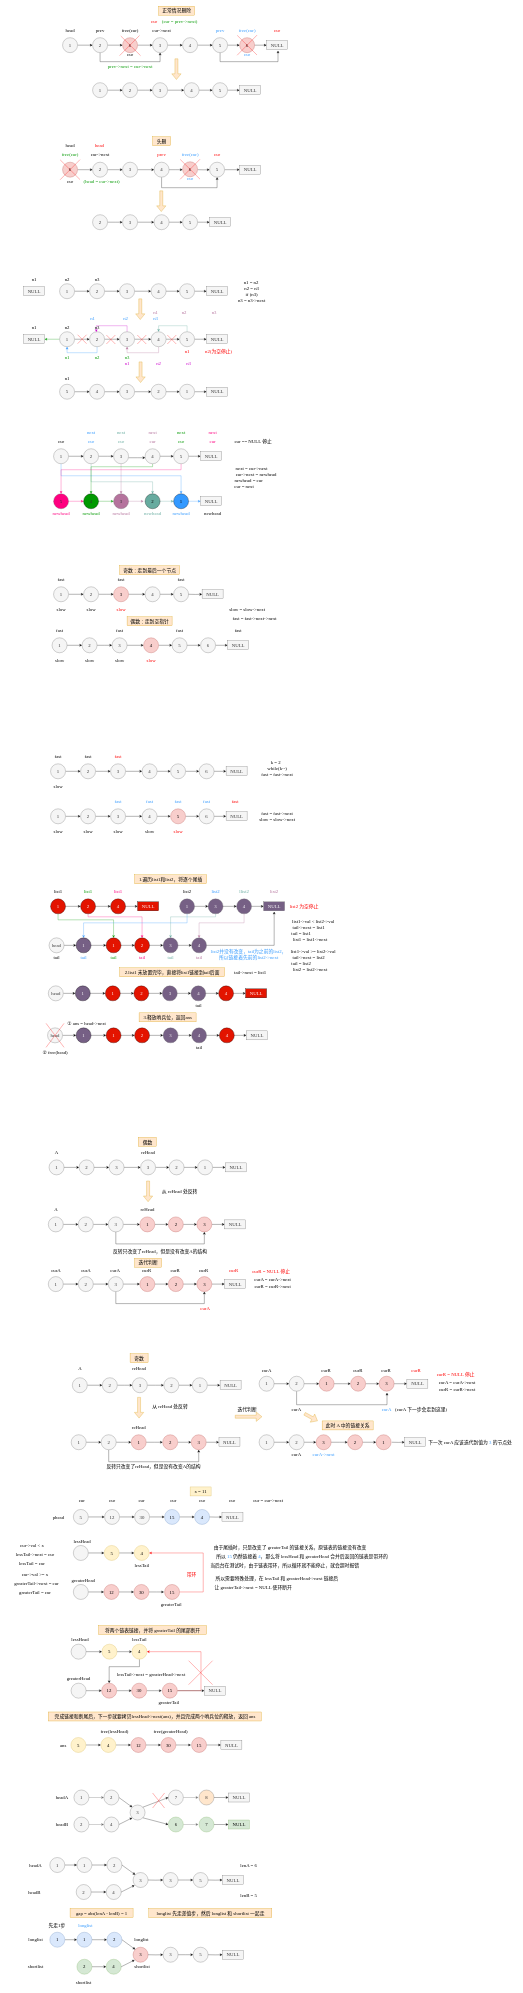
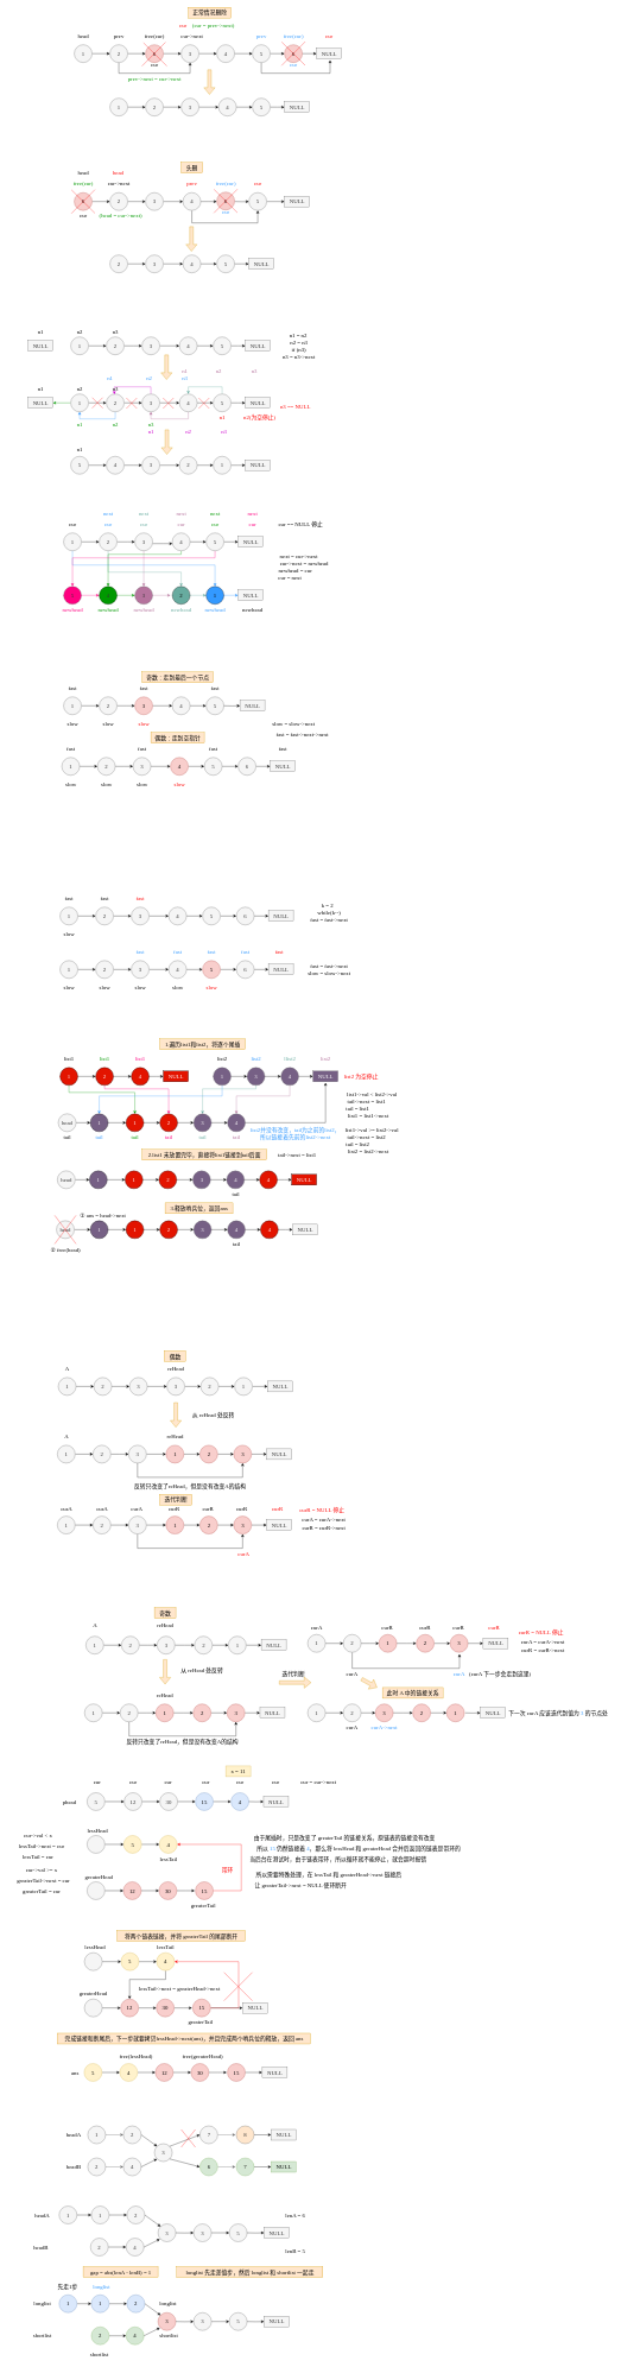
+ <mxCell id="143" value="n3 == NULL" style="text;html=1;align=center;verticalAlign=middle;resizable=0;points=[];autosize=1;strokeColor=none;fillColor=none;fontSize=16;fontFamily=Comic Sans MS;fontColor=#FF0000;" parent="1" vertex="1"><mxGeometry x="773" y="1125" width="110" height="30" as="geometry" /></mxCell>
